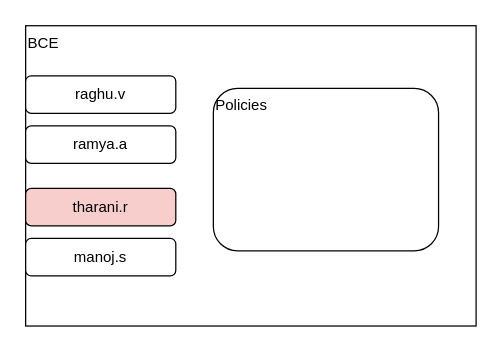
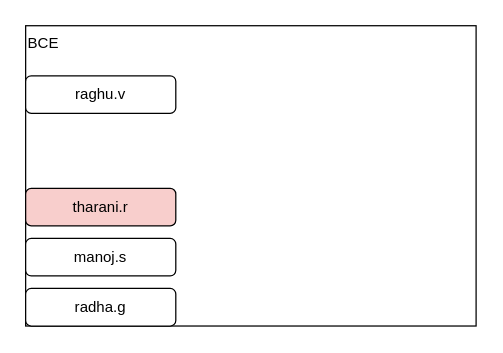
- <mxCell id="4" value="ramya.a" style="rounded=1;whiteSpace=wrap;html=1;" parent="1" vertex="1"><mxGeometry x="20" y="100" width="120" height="30" as="geometry" /></mxCell>
- <mxCell id="8" value="Policies" style="rounded=1;whiteSpace=wrap;html=1;verticalAlign=top;align=left;" parent="1" vertex="1"><mxGeometry x="170" y="70" width="180" height="130" as="geometry" /></mxCell>
+ <mxCell id="7" value="radha.g" style="rounded=1;whiteSpace=wrap;html=1;" parent="1" vertex="1"><mxGeometry x="20" y="230" width="120" height="30" as="geometry" /></mxCell>
